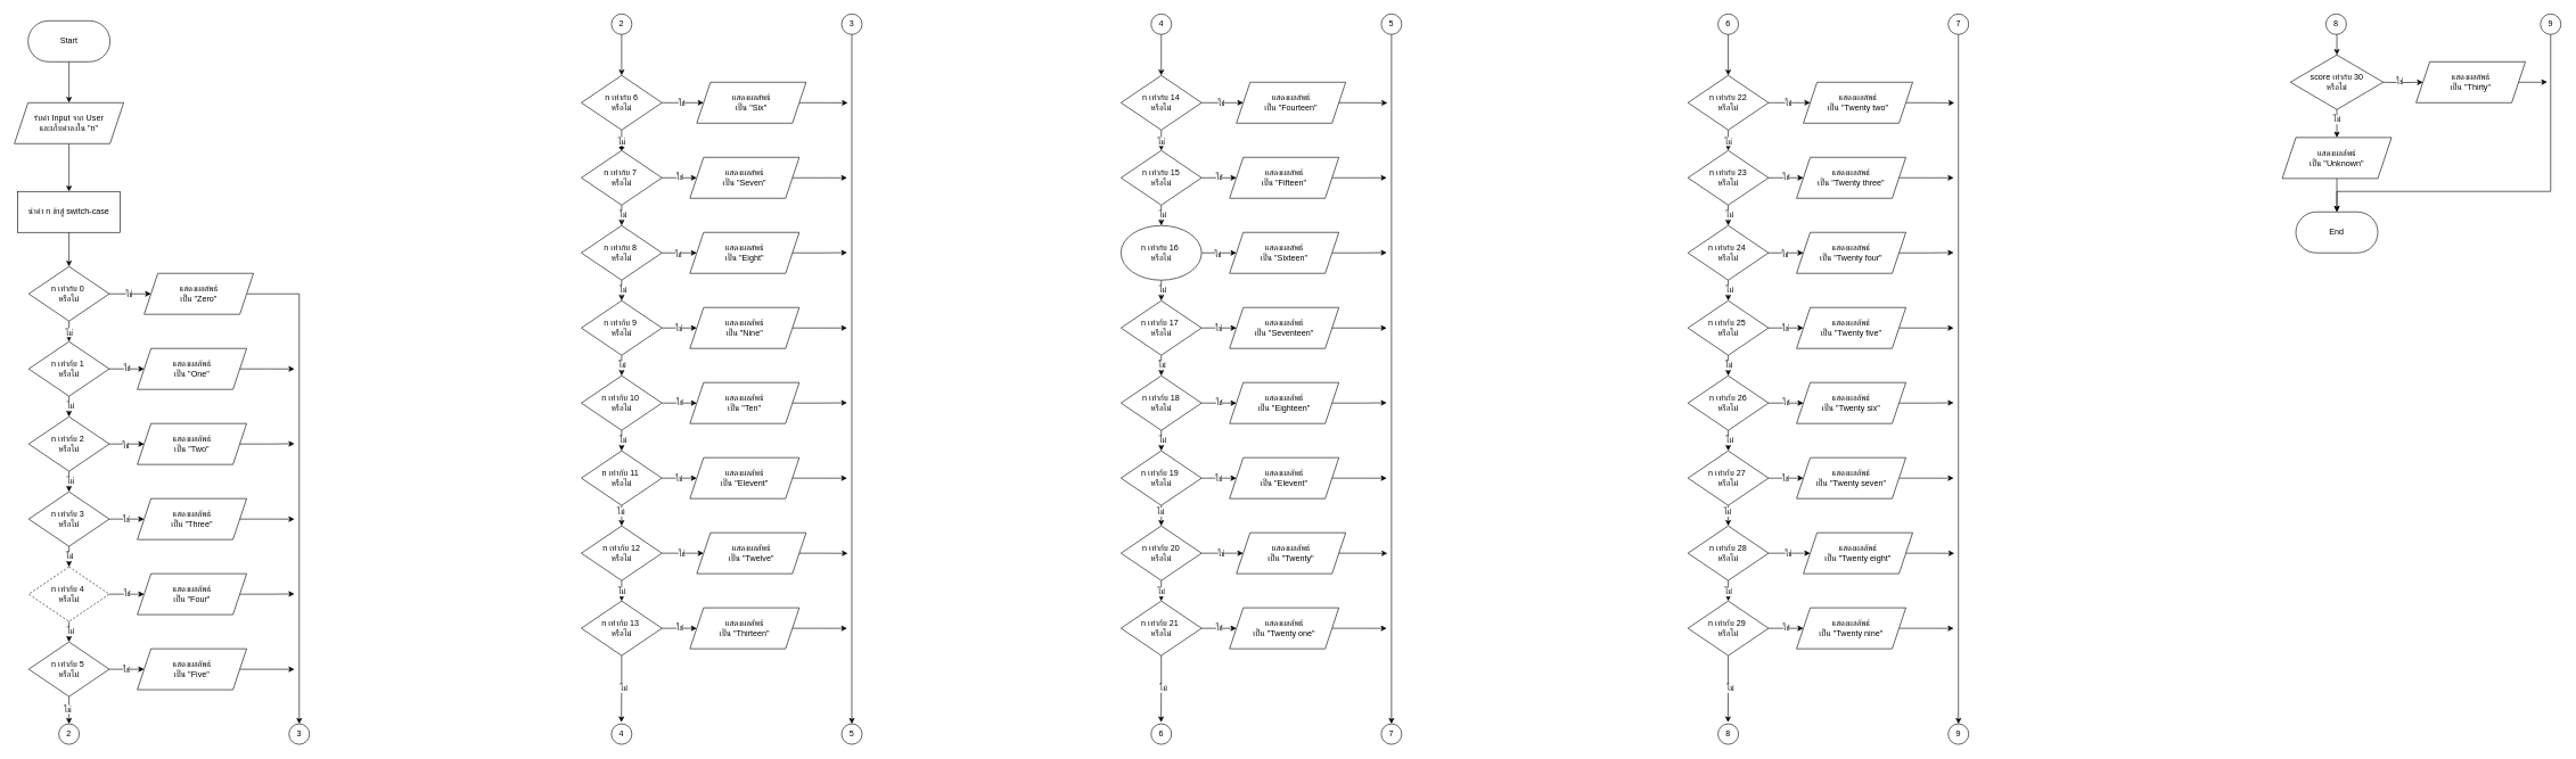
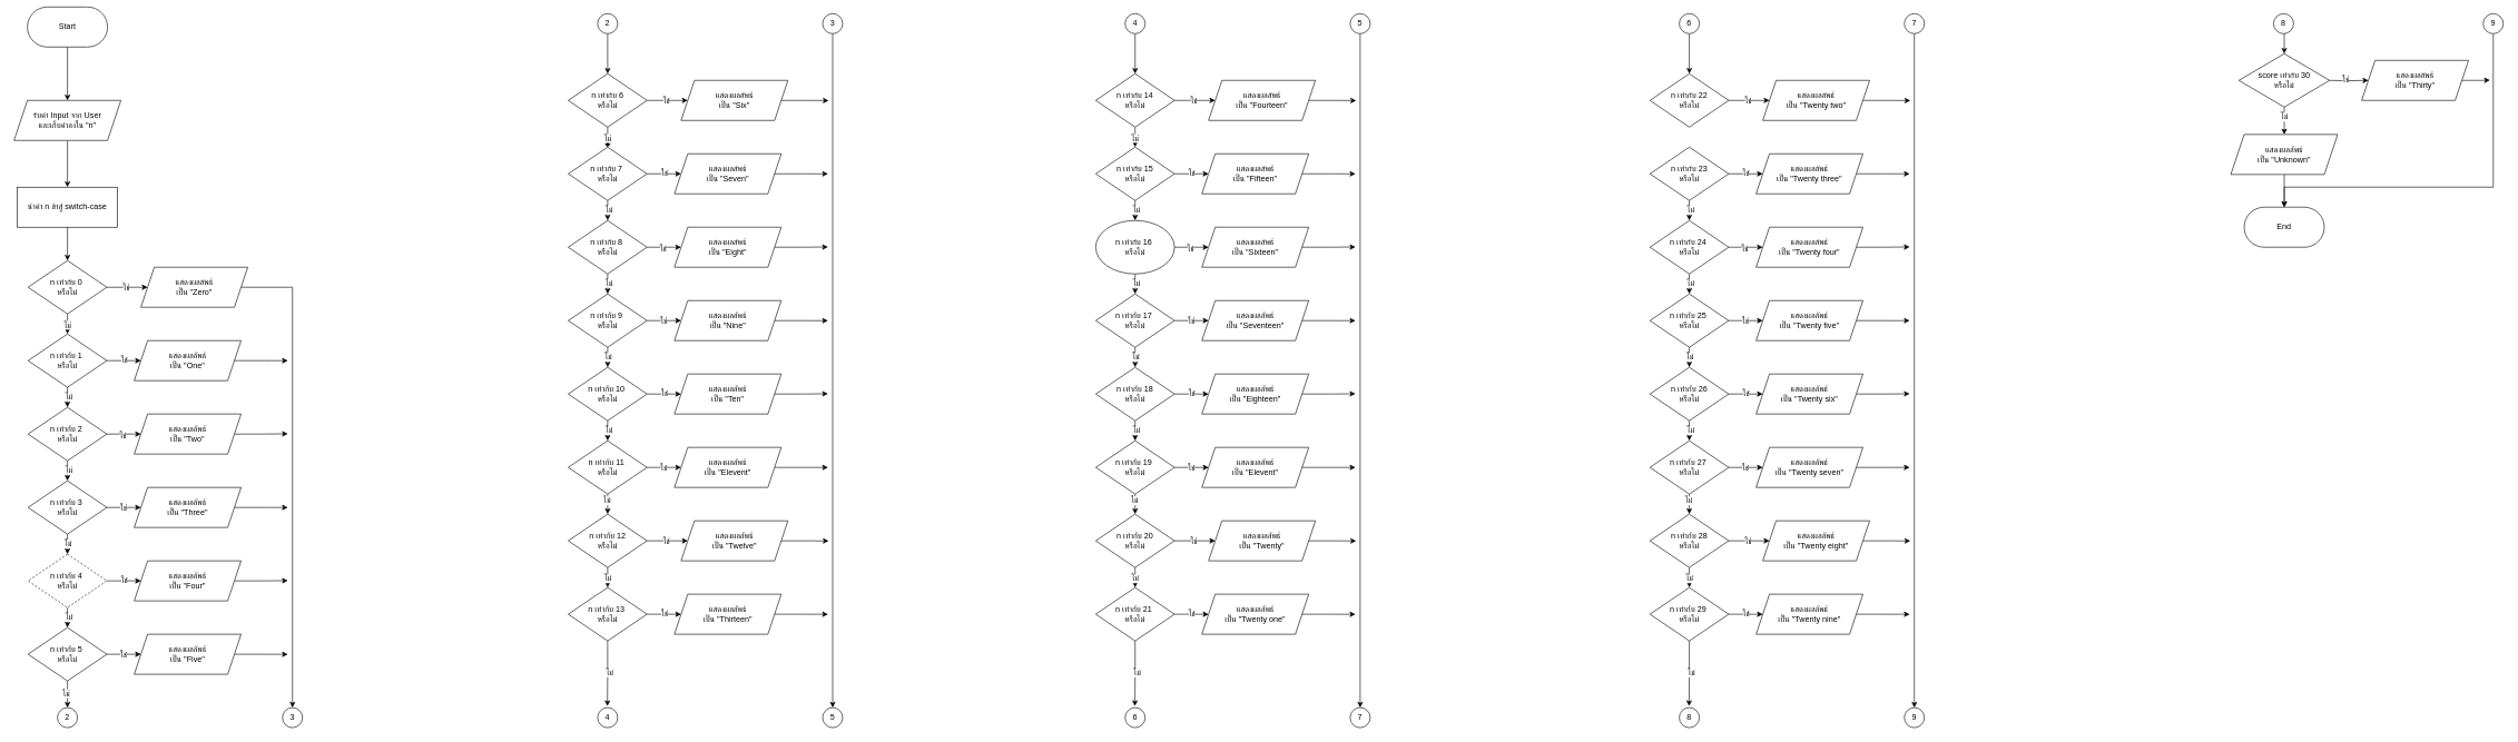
- <mxCell id="3" value="Start" style="rounded=1;whiteSpace=wrap;html=1;arcSize=50;" vertex="1" parent="1"><mxGeometry x="40" y="30" width="120" height="60" as="geometry" /></mxCell>
+ <mxCell id="3" value="Start" style="rounded=1;whiteSpace=wrap;html=1;arcSize=50;" vertex="1" parent="1"><mxGeometry x="40" y="10" width="120" height="60" as="geometry" /></mxCell>
- <mxCell id="170" style="edgeStyle=orthogonalEdgeStyle;rounded=0;orthogonalLoop=1;jettySize=auto;html=1;exitX=0.5;exitY=1;exitDx=0;exitDy=0;entryX=0.5;entryY=0;entryDx=0;entryDy=0;" edge="1" parent="1" source="172" target="178"><mxGeometry relative="1" as="geometry" /></mxCell>
- <mxCell id="171" value="ไม่" style="edgeLabel;html=1;align=center;verticalAlign=middle;resizable=0;points=[];" vertex="1" connectable="0" parent="170"><mxGeometry x="0.044" y="-1" relative="1" as="geometry"><mxPoint as="offset" /></mxGeometry></mxCell>
